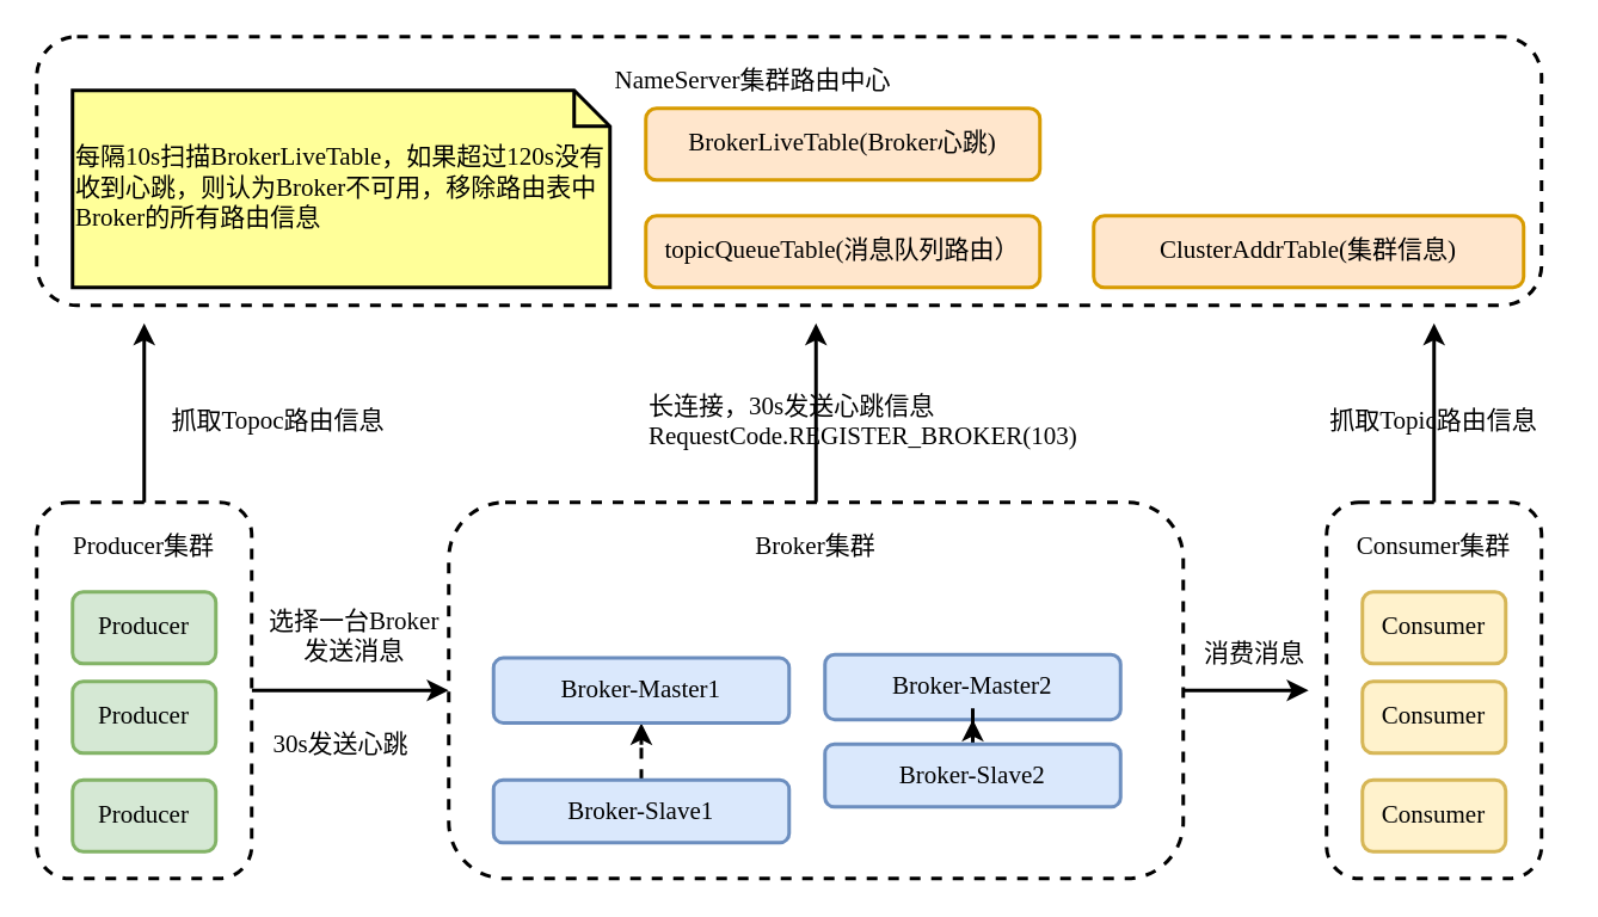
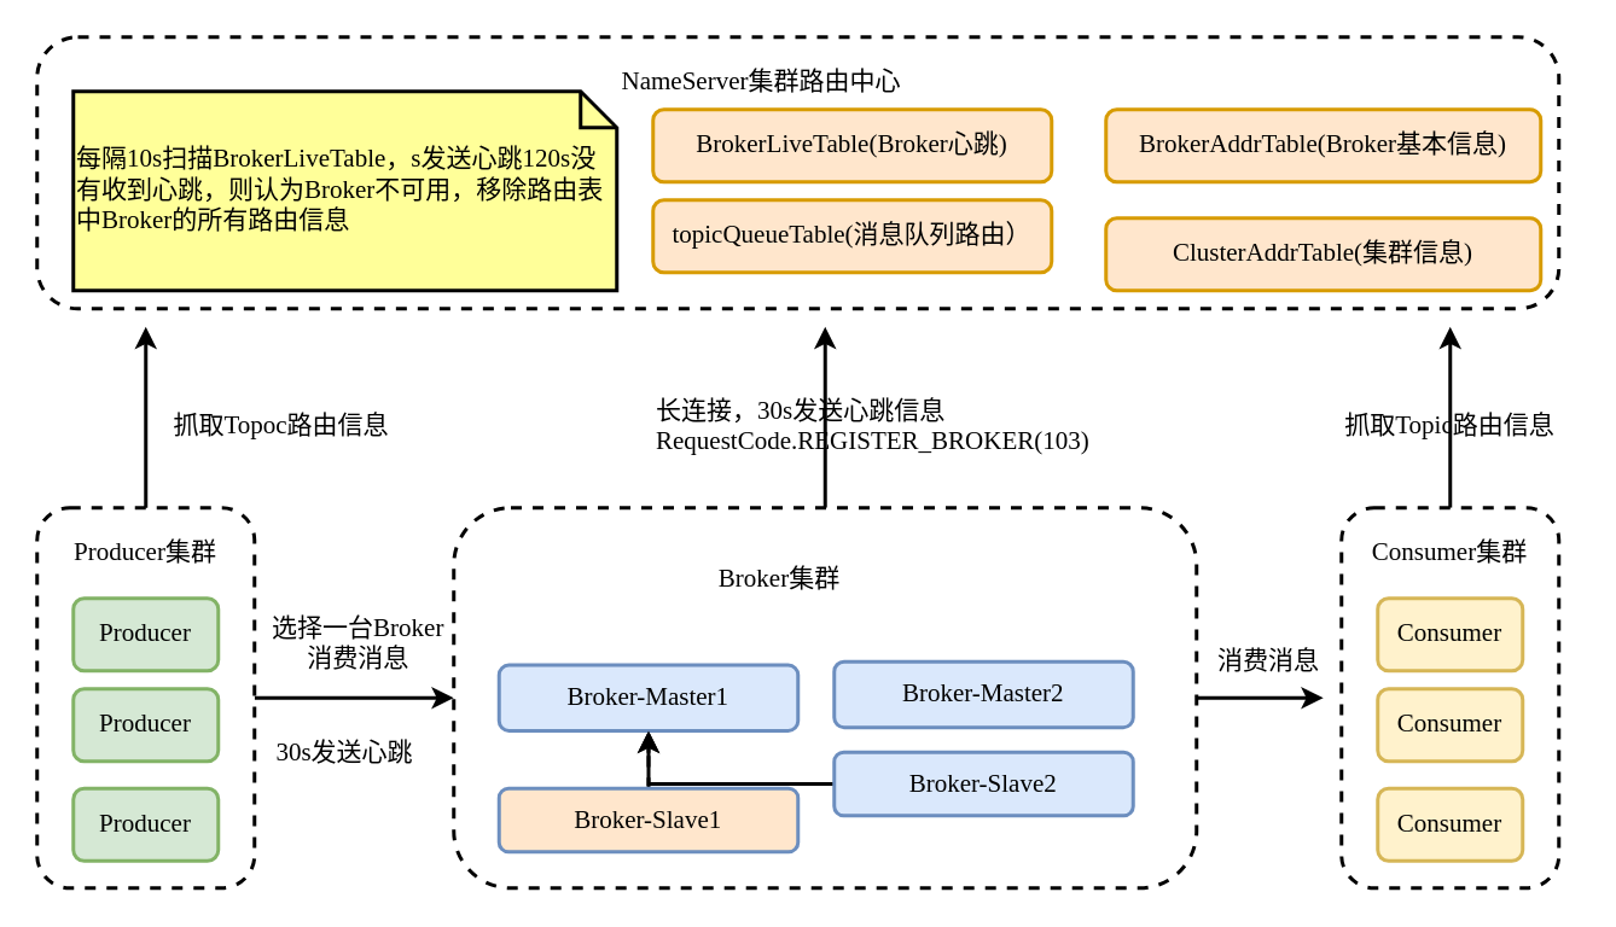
+ <mxCell id="25" value="BrokerAddrTable(Broker基本信息)" style="rounded=1;whiteSpace=wrap;html=1;fontFamily=Comic Sans MS;fontSize=14;strokeWidth=2;align=center;fillColor=#ffe6cc;strokeColor=#d79b00;" parent="1" vertex="1"><mxGeometry x="610" y="60" width="240" height="40" as="geometry" /></mxCell>
- <mxCell id="34" value="每隔10s扫描BrokerLiveTable，如果超过120s没有收到心跳，则认为Broker不可用，移除路由表中Broker的所有路由信息" style="shape=note;strokeWidth=2;fontSize=14;size=20;whiteSpace=wrap;html=1;fillColor=#FFFF99;fontFamily=Comic Sans MS;align=left;" parent="1" vertex="1"><mxGeometry x="40" y="50" width="300" height="110" as="geometry" /></mxCell>
+ <mxCell id="34" value="每隔10s扫描BrokerLiveTable，s发送心跳120s没有收到心跳，则认为Broker不可用，移除路由表中Broker的所有路由信息" style="shape=note;strokeWidth=2;fontSize=14;size=20;whiteSpace=wrap;html=1;fillColor=#FFFF99;fontFamily=Comic Sans MS;align=left;" parent="1" vertex="1"><mxGeometry x="40" y="50" width="300" height="110" as="geometry" /></mxCell>
- <mxCell id="6" value="topicQueueTable(消息队列路由）" style="rounded=1;whiteSpace=wrap;html=1;fontFamily=Comic Sans MS;fontSize=14;strokeWidth=2;align=center;fillColor=#ffe6cc;strokeColor=#d79b00;" parent="1" vertex="1"><mxGeometry x="360" y="120" width="220" height="40" as="geometry" /></mxCell>
+ <mxCell id="6" value="topicQueueTable(消息队列路由）" style="rounded=1;whiteSpace=wrap;html=1;fontFamily=Comic Sans MS;fontSize=14;strokeWidth=2;align=center;fillColor=#ffe6cc;strokeColor=#d79b00;" parent="1" vertex="1"><mxGeometry x="360" y="110" width="220" height="40" as="geometry" /></mxCell>
- <mxCell id="14" value="Broker集群" style="text;html=1;strokeColor=none;fillColor=none;align=center;verticalAlign=middle;whiteSpace=wrap;rounded=0;dashed=1;fontFamily=Comic Sans MS;fontSize=14;" parent="1" vertex="1"><mxGeometry x="405" y="290" width="100" height="30" as="geometry" /></mxCell>
+ <mxCell id="14" value="Broker集群" style="text;html=1;strokeColor=none;fillColor=none;align=center;verticalAlign=middle;whiteSpace=wrap;rounded=0;dashed=1;fontFamily=Comic Sans MS;fontSize=14;" parent="1" vertex="1"><mxGeometry x="380" y="305" width="100" height="30" as="geometry" /></mxCell>
- <mxCell id="27" value="选择一台Broker&lt;br&gt;发送消息" style="text;html=1;strokeColor=none;fillColor=none;align=center;verticalAlign=middle;whiteSpace=wrap;rounded=0;fontFamily=Comic Sans MS;fontSize=14;" parent="1" vertex="1"><mxGeometry x="145" y="340" width="105" height="30" as="geometry" /></mxCell>
+ <mxCell id="27" value="选择一台Broker&lt;br&gt;消费消息" style="text;html=1;strokeColor=none;fillColor=none;align=center;verticalAlign=middle;whiteSpace=wrap;rounded=0;fontFamily=Comic Sans MS;fontSize=14;" parent="1" vertex="1"><mxGeometry x="145" y="340" width="105" height="30" as="geometry" /></mxCell>
- <mxCell id="36" style="edgeStyle=orthogonalEdgeStyle;rounded=0;orthogonalLoop=1;jettySize=auto;html=1;fontFamily=Comic Sans MS;fontSize=14;strokeWidth=2;" parent="1" source="37" target="35" edge="1"><mxGeometry relative="1" as="geometry" /></mxCell>
+ <mxCell id="36" style="edgeStyle=orthogonalEdgeStyle;rounded=0;orthogonalLoop=1;jettySize=auto;html=1;fontFamily=Comic Sans MS;fontSize=14;strokeWidth=2;" parent="1" source="37" target="13" edge="1"><mxGeometry relative="1" as="geometry" /></mxCell>
- <mxCell id="12" value="Broker-Slave1" style="rounded=1;whiteSpace=wrap;html=1;fontFamily=Comic Sans MS;fontSize=14;strokeWidth=2;fillColor=#dae8fc;strokeColor=#6c8ebf;" parent="1" vertex="1"><mxGeometry x="275" y="435" width="165" height="35" as="geometry" /></mxCell>
+ <mxCell id="12" value="Broker-Slave1" style="rounded=1;whiteSpace=wrap;html=1;fontFamily=Comic Sans MS;fontSize=14;strokeWidth=2;fillColor=#ffe6cc;strokeColor=#6c8ebf;" parent="1" vertex="1"><mxGeometry x="275" y="435" width="165" height="35" as="geometry" /></mxCell>
